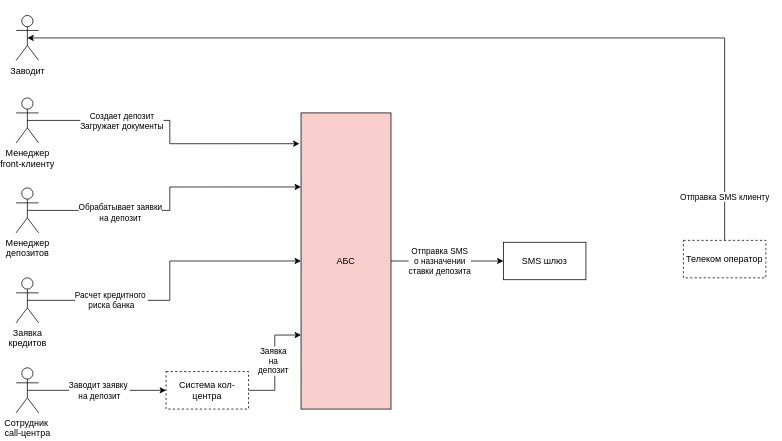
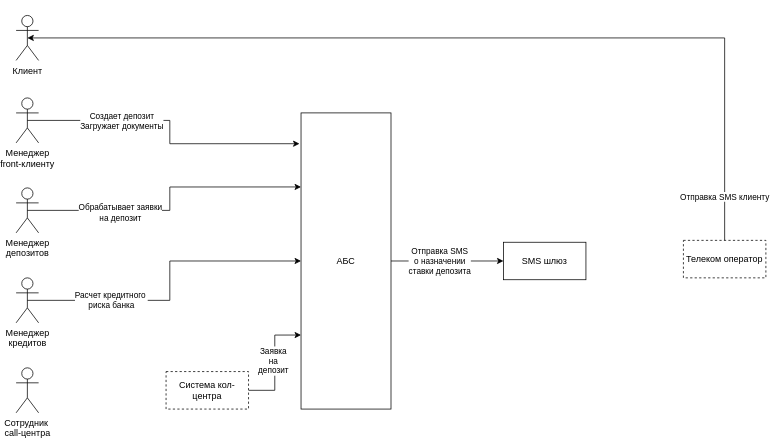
- <mxCell id="2" value="Заводит" style="shape=umlActor;verticalLabelPosition=bottom;verticalAlign=top;html=1;" vertex="1" parent="1"><mxGeometry x="20" y="20" width="30" height="60" as="geometry" /></mxCell>
+ <mxCell id="2" value="Клиент" style="shape=umlActor;verticalLabelPosition=bottom;verticalAlign=top;html=1;" vertex="1" parent="1"><mxGeometry x="20" y="20" width="30" height="60" as="geometry" /></mxCell>
- <mxCell id="18" value="АБС" style="html=1;whiteSpace=wrap;fillColor=#f8cecc;" vertex="1" parent="1"><mxGeometry x="400" y="150" width="120" height="395" as="geometry" /></mxCell>
+ <mxCell id="18" value="АБС" style="html=1;whiteSpace=wrap;" vertex="1" parent="1"><mxGeometry x="400" y="150" width="120" height="395" as="geometry" /></mxCell>
- <mxCell id="9" value="Заявка&lt;div&gt;кредитов&lt;/div&gt;" style="shape=umlActor;verticalLabelPosition=bottom;verticalAlign=top;html=1;" vertex="1" parent="1"><mxGeometry x="20" y="370" width="30" height="60" as="geometry" /></mxCell>
+ <mxCell id="9" value="Менеджер&lt;div&gt;кредитов&lt;/div&gt;" style="shape=umlActor;verticalLabelPosition=bottom;verticalAlign=top;html=1;" vertex="1" parent="1"><mxGeometry x="20" y="370" width="30" height="60" as="geometry" /></mxCell>
- <mxCell id="10" style="edgeStyle=orthogonalEdgeStyle;rounded=0;orthogonalLoop=1;jettySize=auto;html=1;exitX=0.5;exitY=0.5;exitDx=0;exitDy=0;exitPerimeter=0;entryX=0;entryY=0.5;entryDx=0;entryDy=0;" edge="1" parent="1" source="12" target="15"><mxGeometry relative="1" as="geometry" /></mxCell>
- <mxCell id="11" value="Заводит заявку&amp;nbsp;&lt;div&gt;на депозит&lt;/div&gt;" style="edgeLabel;html=1;align=center;verticalAlign=middle;resizable=0;points=[];" vertex="1" connectable="0" parent="10"><mxGeometry x="-0.189" y="-2" relative="1" as="geometry"><mxPoint x="20" y="-2" as="offset" /></mxGeometry></mxCell>
